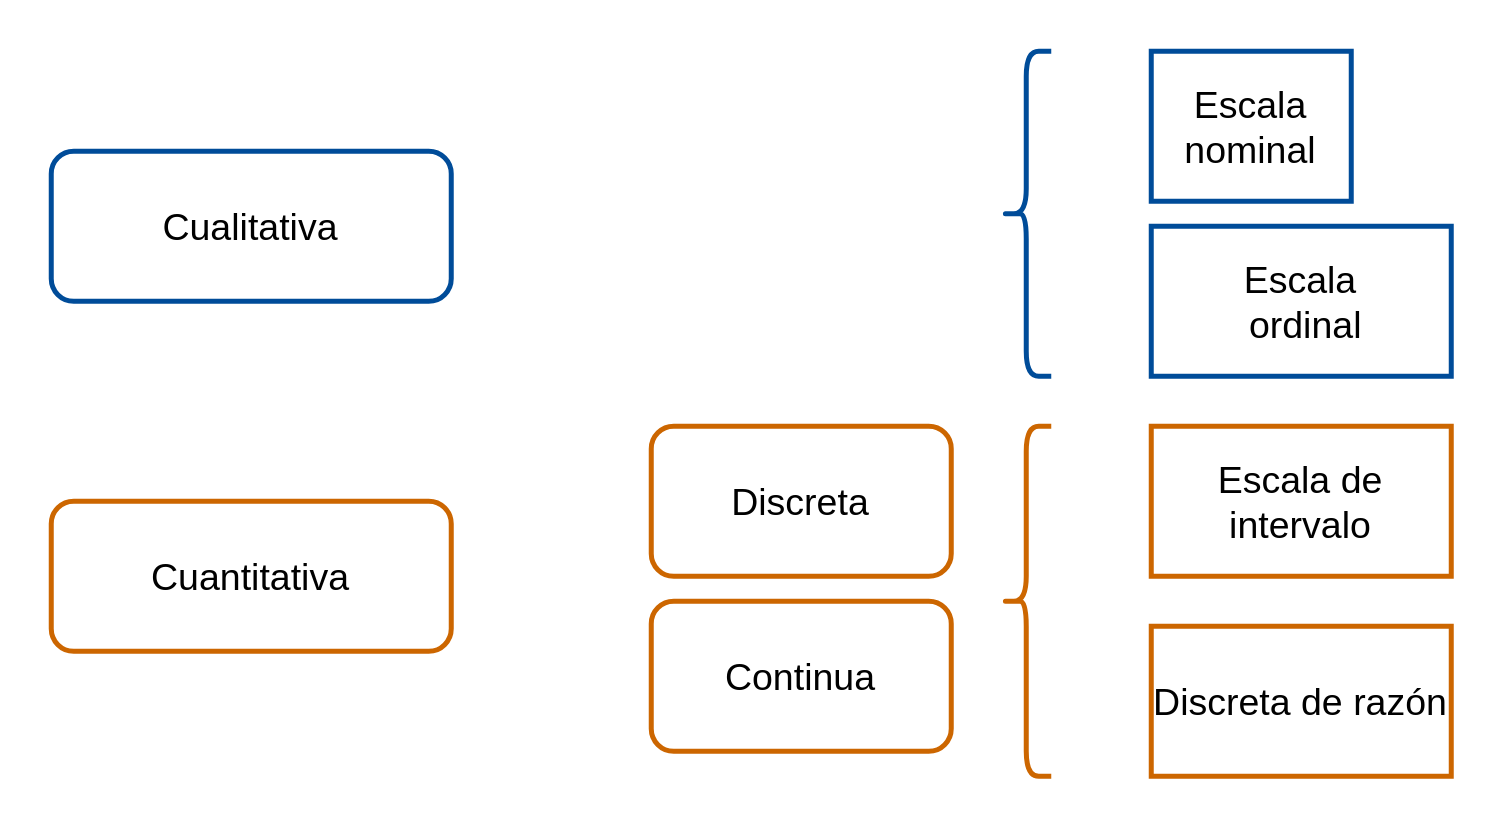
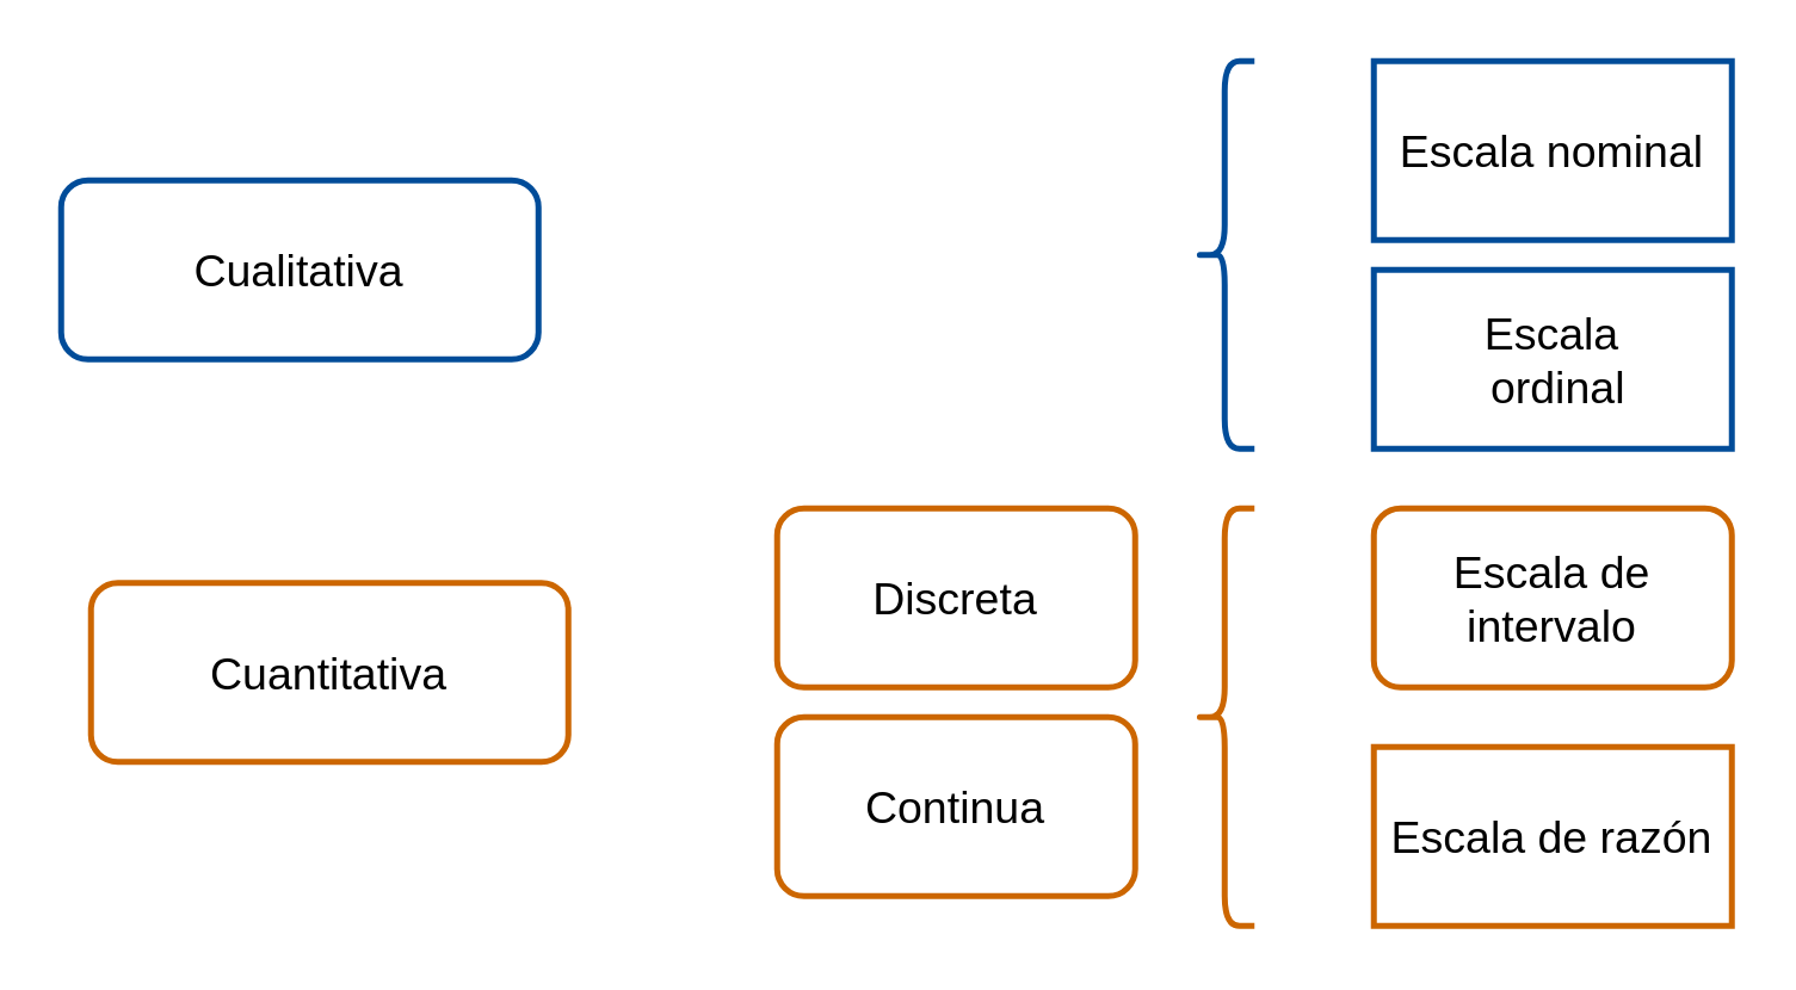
- <mxCell id="8" value="Escala nominal" style="rounded=0;whiteSpace=wrap;html=1;fontSize=15;fontStyle=0;fontFamily=Helvetica;fillColor=none;strokeColor=#004C99;strokeWidth=2;" parent="1" vertex="1"><mxGeometry x="460" y="20" width="80" height="60" as="geometry" /></mxCell>
+ <mxCell id="8" value="Escala nominal" style="rounded=0;whiteSpace=wrap;html=1;fontSize=15;fontStyle=0;fontFamily=Helvetica;fillColor=none;strokeColor=#004C99;strokeWidth=2;" parent="1" vertex="1"><mxGeometry x="460" y="20" width="120" height="60" as="geometry" /></mxCell>
- <mxCell id="6" value="Escala de intervalo" style="rounded=0;whiteSpace=wrap;html=1;fontSize=15;fontStyle=0;fontFamily=Helvetica;fillColor=none;strokeColor=#CC6600;strokeWidth=2;" parent="1" vertex="1"><mxGeometry x="460" y="170" width="120" height="60" as="geometry" /></mxCell>
+ <mxCell id="6" value="Escala de intervalo" style="whiteSpace=wrap;html=1;fontSize=15;fontStyle=0;fontFamily=Helvetica;fillColor=none;strokeColor=#CC6600;strokeWidth=2;rounded=1;" parent="1" vertex="1"><mxGeometry x="460" y="170" width="120" height="60" as="geometry" /></mxCell>
- <mxCell id="3" value="Cuantitativa" style="rounded=1;whiteSpace=wrap;html=1;labelBackgroundColor=none;fontFamily=Helvetica;fontSize=15;fillColor=none;strokeColor=#CC6600;fontStyle=0;strokeWidth=2;" parent="1" vertex="1"><mxGeometry x="20" y="200" width="160" height="60" as="geometry" /></mxCell>
+ <mxCell id="3" value="Cuantitativa" style="rounded=1;whiteSpace=wrap;html=1;labelBackgroundColor=none;fontFamily=Helvetica;fontSize=15;fillColor=none;strokeColor=#CC6600;fontStyle=0;strokeWidth=2;" parent="1" vertex="1"><mxGeometry x="30" y="195" width="160" height="60" as="geometry" /></mxCell>
- <mxCell id="7" value="Discreta de razón" style="rounded=0;whiteSpace=wrap;html=1;fontSize=15;fontStyle=0;fontFamily=Helvetica;fillColor=none;strokeColor=#CC6600;strokeWidth=2;" parent="1" vertex="1"><mxGeometry x="460" y="250" width="120" height="60" as="geometry" /></mxCell>
+ <mxCell id="7" value="Escala de razón" style="rounded=0;whiteSpace=wrap;html=1;fontSize=15;fontStyle=0;fontFamily=Helvetica;fillColor=none;strokeColor=#CC6600;strokeWidth=2;" parent="1" vertex="1"><mxGeometry x="460" y="250" width="120" height="60" as="geometry" /></mxCell>
